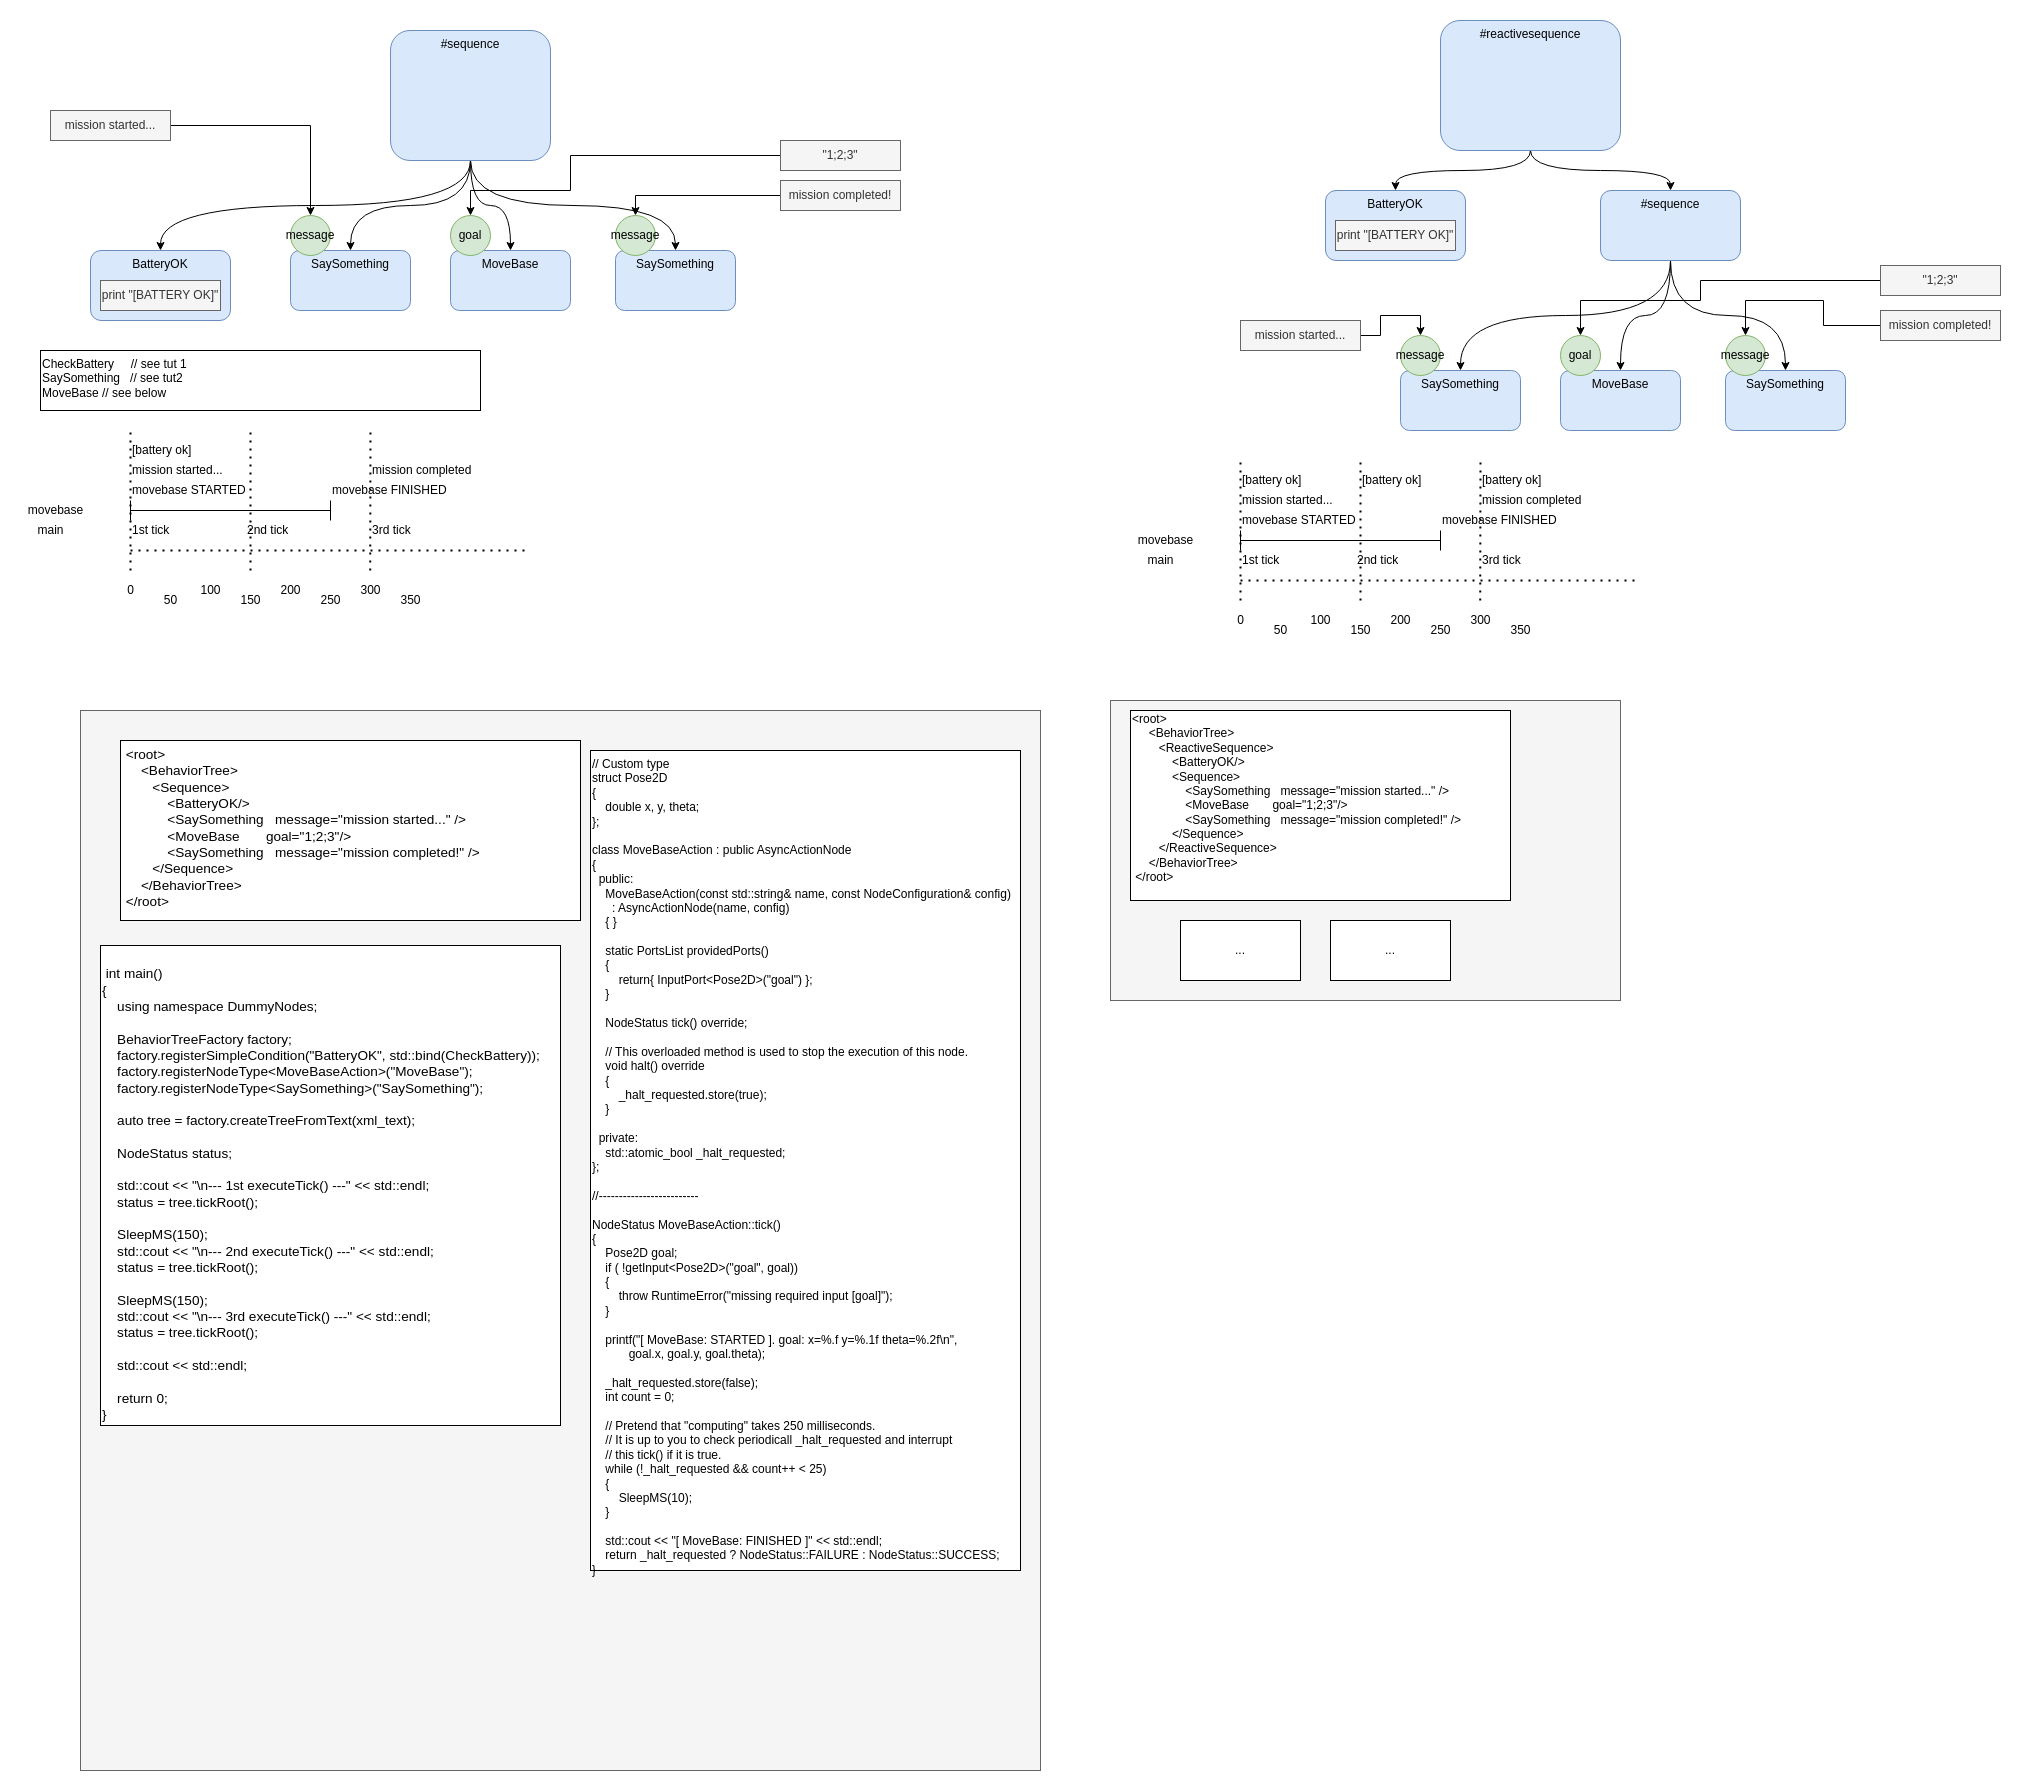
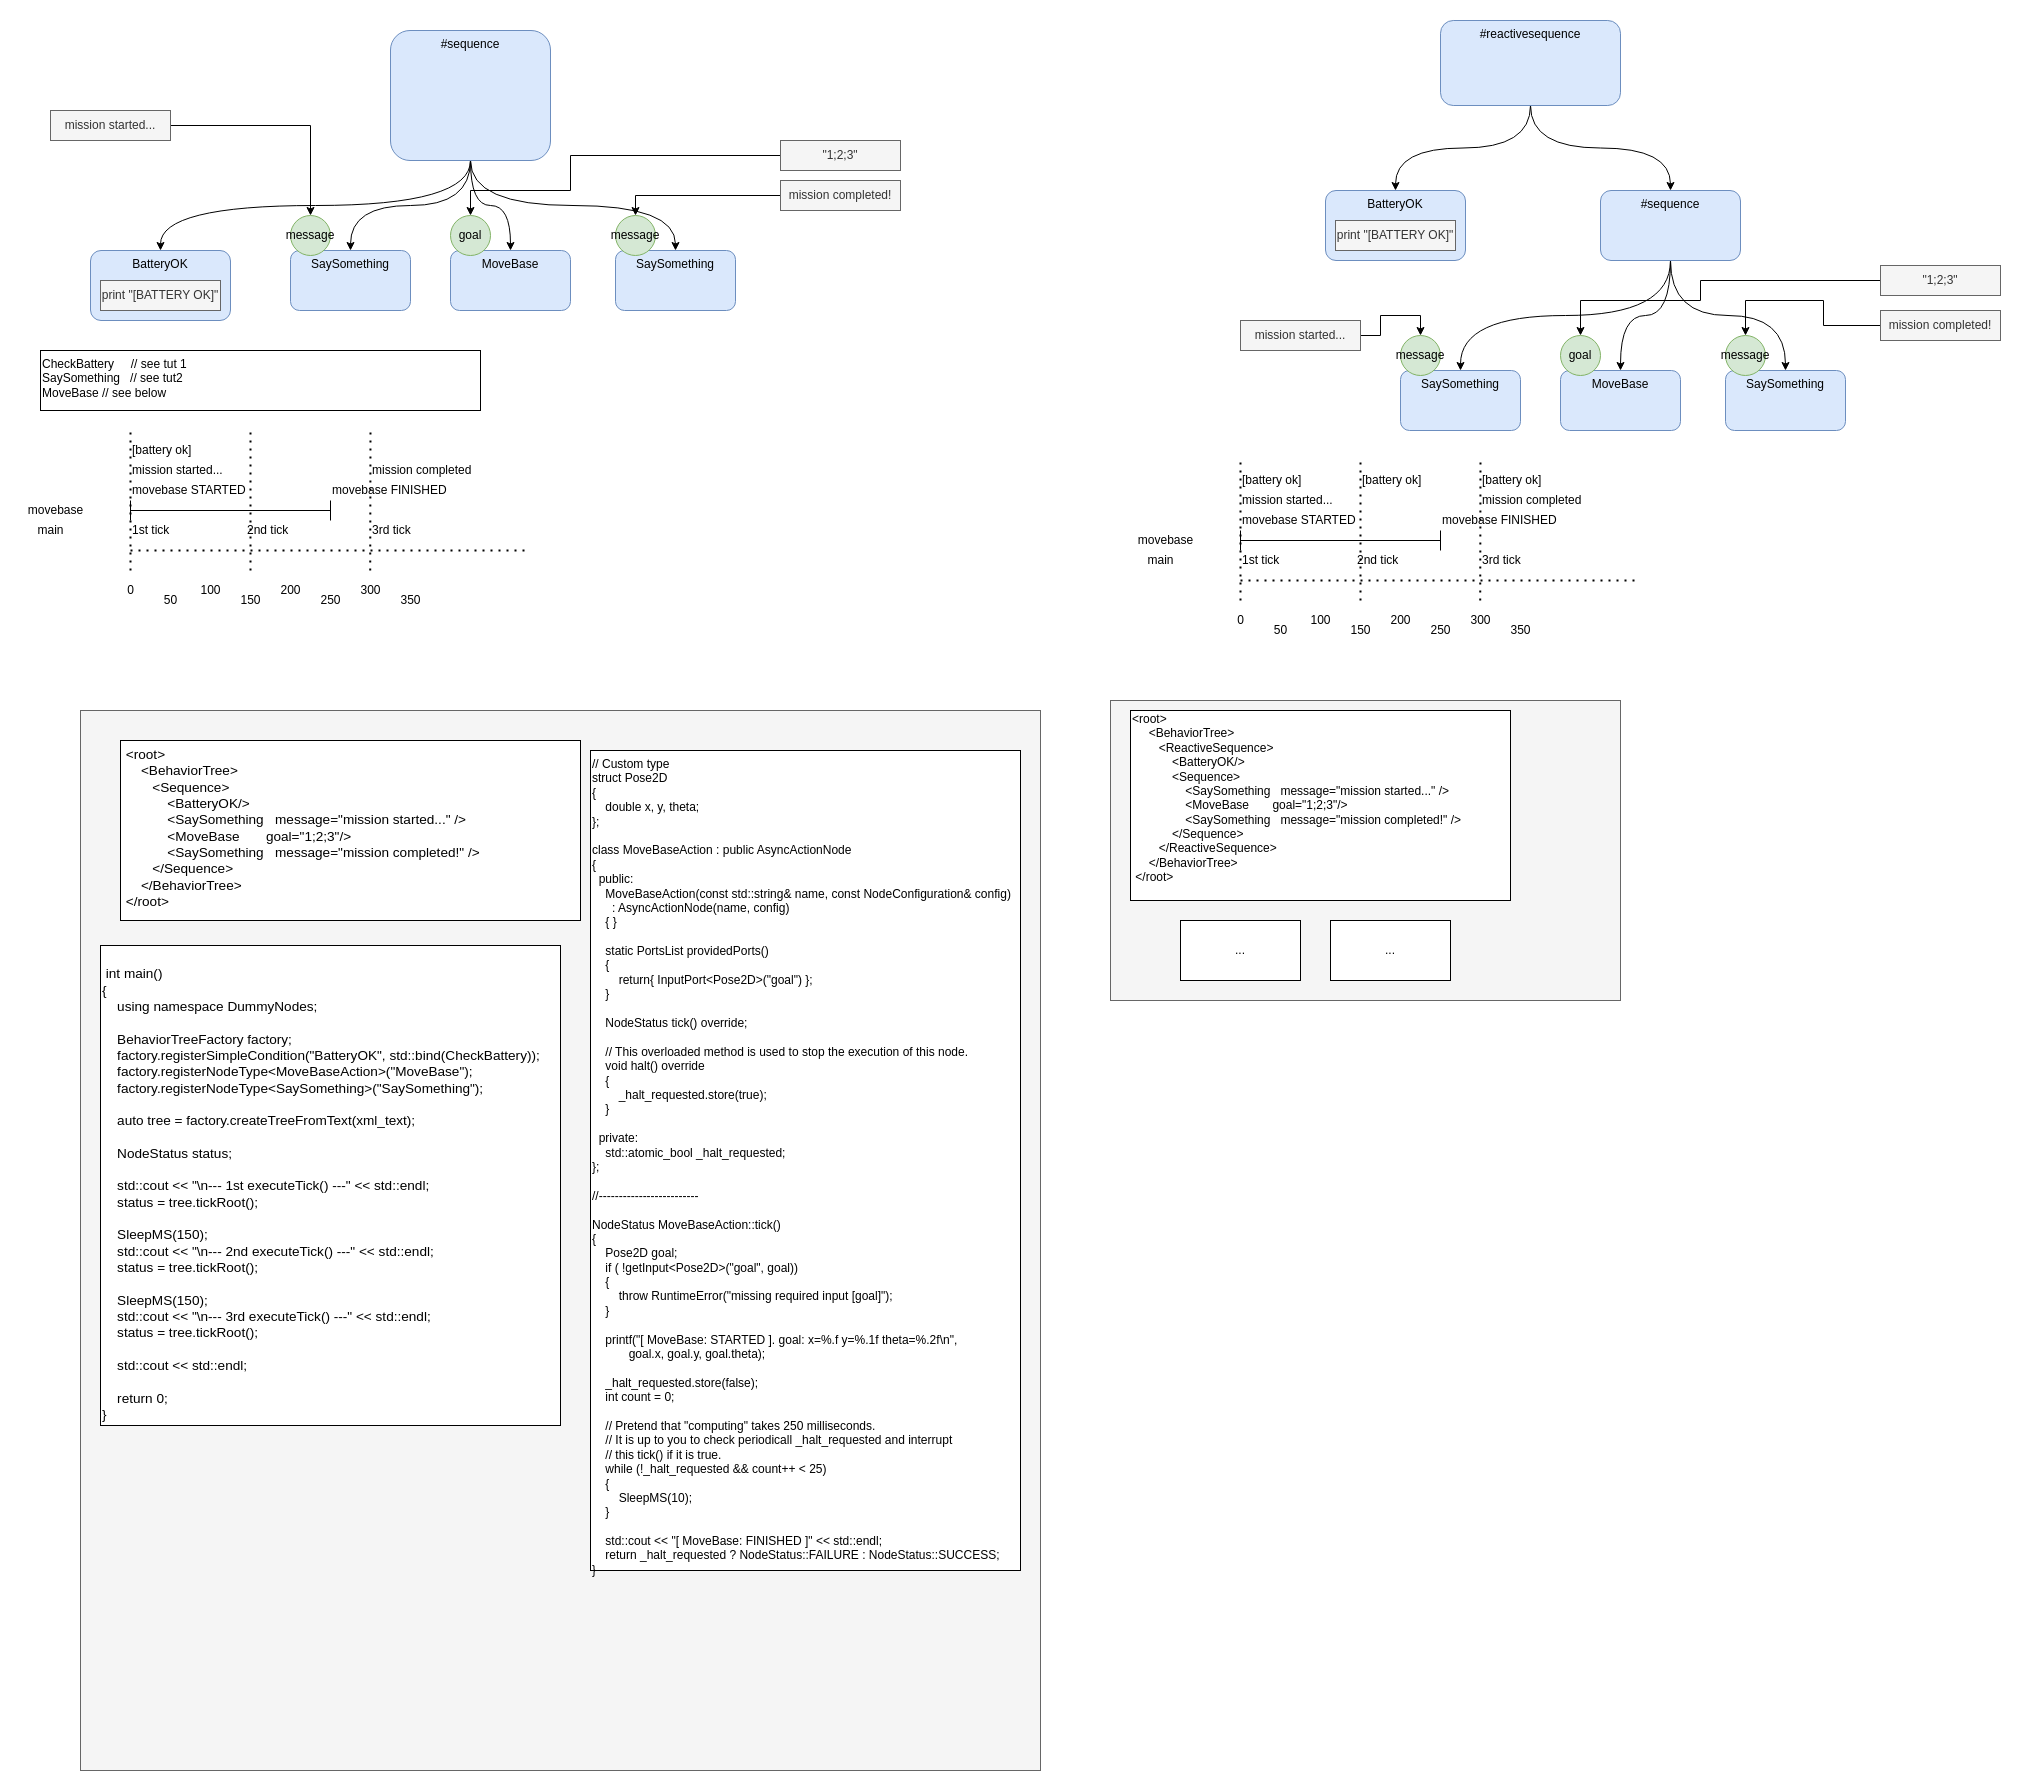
- <mxCell id="51" value="#reactivesequence" style="rounded=1;whiteSpace=wrap;html=1;verticalAlign=top;fillColor=#dae8fc;strokeColor=#6c8ebf;" vertex="1" parent="1"><mxGeometry x="1440" y="20" width="180" height="130" as="geometry" /></mxCell>
+ <mxCell id="51" value="#reactivesequence" style="rounded=1;whiteSpace=wrap;html=1;verticalAlign=top;fillColor=#dae8fc;strokeColor=#6c8ebf;" vertex="1" parent="1"><mxGeometry x="1440" y="20" width="180" height="85" as="geometry" /></mxCell>
